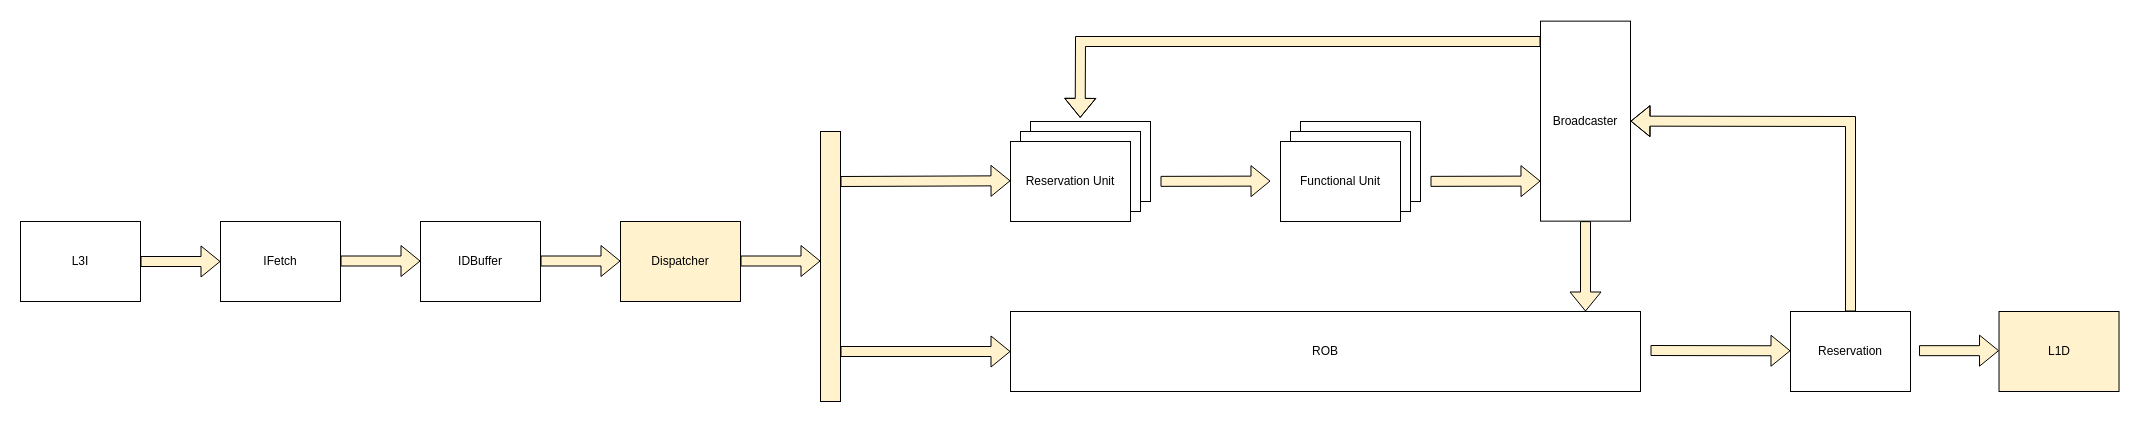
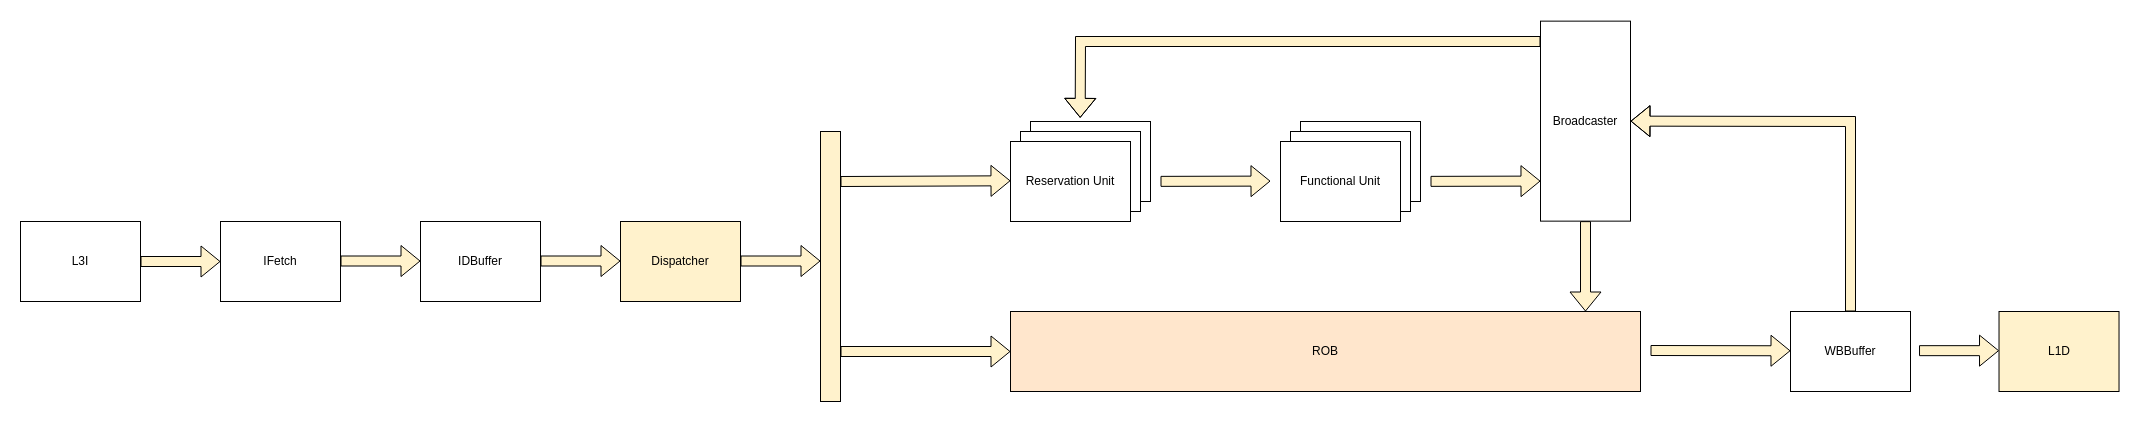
- <mxCell id="8" value="ROB" style="rounded=0;whiteSpace=wrap;html=1;fontSize=12;" parent="1" vertex="1"><mxGeometry x="1010" y="311" width="630" height="80" as="geometry" /></mxCell>
+ <mxCell id="8" value="ROB" style="rounded=0;whiteSpace=wrap;html=1;fontSize=12;fillColor=#ffe6cc;" parent="1" vertex="1"><mxGeometry x="1010" y="311" width="630" height="80" as="geometry" /></mxCell>
- <mxCell id="9" value="Reservation" style="rounded=0;whiteSpace=wrap;html=1;fontSize=12;" parent="1" vertex="1"><mxGeometry x="1790" y="311" width="120" height="80" as="geometry" /></mxCell>
+ <mxCell id="9" value="WBBuffer" style="rounded=0;whiteSpace=wrap;html=1;fontSize=12;" parent="1" vertex="1"><mxGeometry x="1790" y="311" width="120" height="80" as="geometry" /></mxCell>
